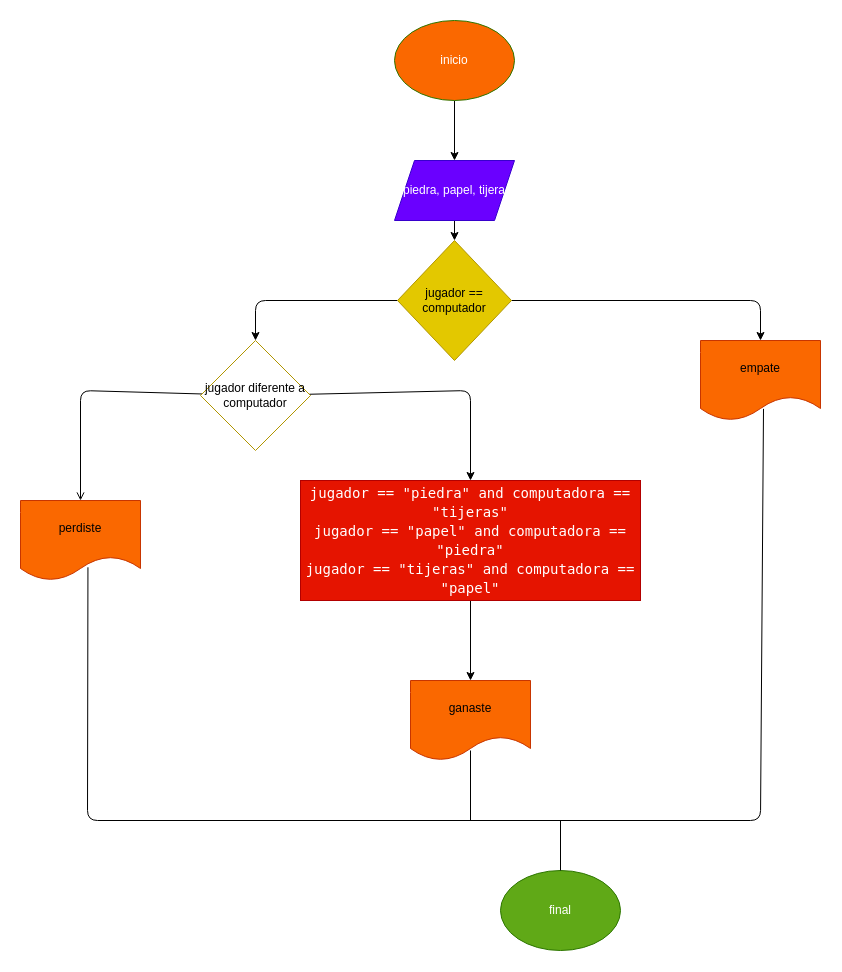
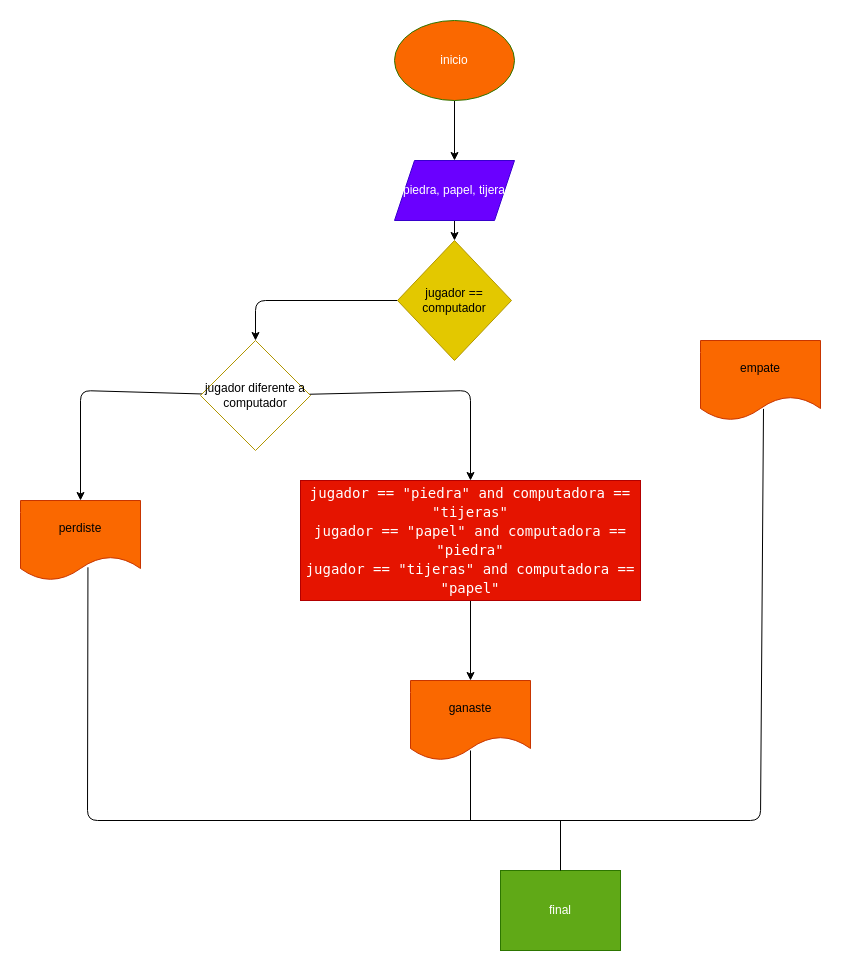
- <mxCell id="6" style="edgeStyle=none;html=1;entryX=0.5;entryY=0;entryDx=0;entryDy=0;fontColor=#FFFFFF;" edge="1" parent="1" source="8" target="9"><mxGeometry relative="1" as="geometry"><Array as="points"><mxPoint x="760" y="300" /></Array></mxGeometry></mxCell>
- <mxCell id="11" style="edgeStyle=none;html=1;entryX=0.5;entryY=0;entryDx=0;entryDy=0;fontColor=#FFFFFF;endArrow=open;" edge="1" parent="1" source="12" target="15"><mxGeometry relative="1" as="geometry"><Array as="points"><mxPoint x="80" y="390" /></Array></mxGeometry></mxCell>
+ <mxCell id="11" style="edgeStyle=none;html=1;entryX=0.5;entryY=0;entryDx=0;entryDy=0;fontColor=#FFFFFF;" edge="1" parent="1" source="12" target="15"><mxGeometry relative="1" as="geometry"><Array as="points"><mxPoint x="80" y="390" /></Array></mxGeometry></mxCell>
- <mxCell id="17" value="final" style="ellipse;whiteSpace=wrap;html=1;labelBackgroundColor=none;fontColor=#ffffff;fillColor=#60a917;strokeColor=#2D7600;" vertex="1" parent="1"><mxGeometry x="500" y="870" width="120" height="80" as="geometry" /></mxCell>
+ <mxCell id="17" value="final" style="whiteSpace=wrap;html=1;labelBackgroundColor=none;fontColor=#ffffff;fillColor=#60a917;strokeColor=#2D7600;rounded=0;" vertex="1" parent="1"><mxGeometry x="500" y="870" width="120" height="80" as="geometry" /></mxCell>
